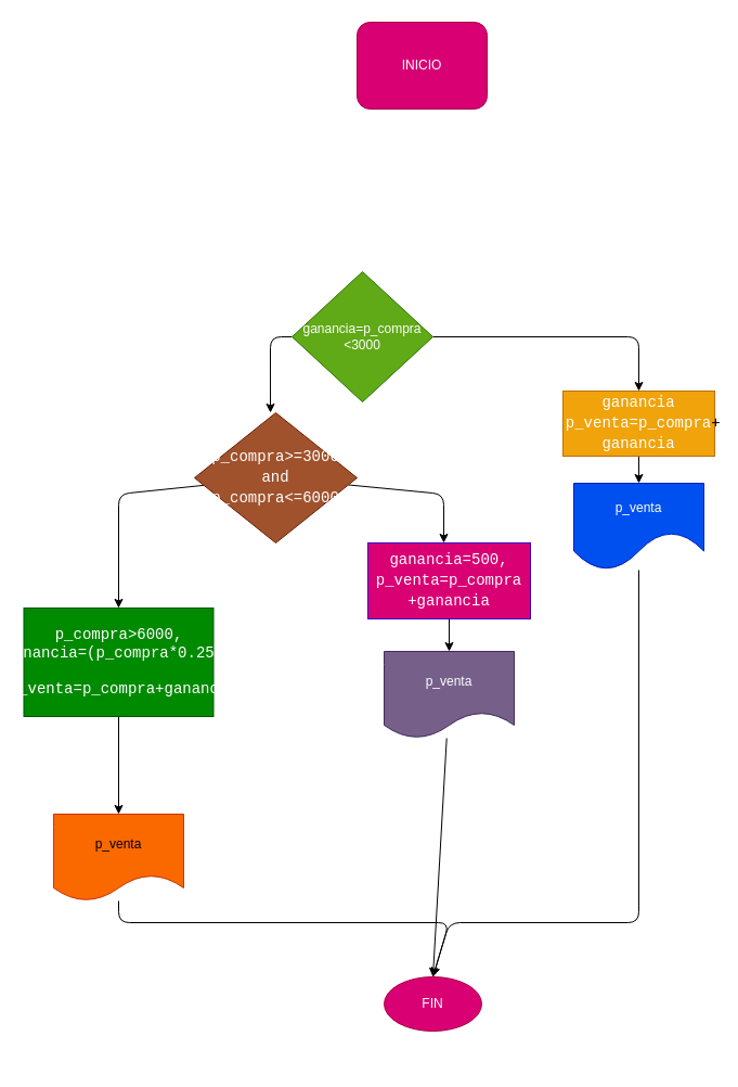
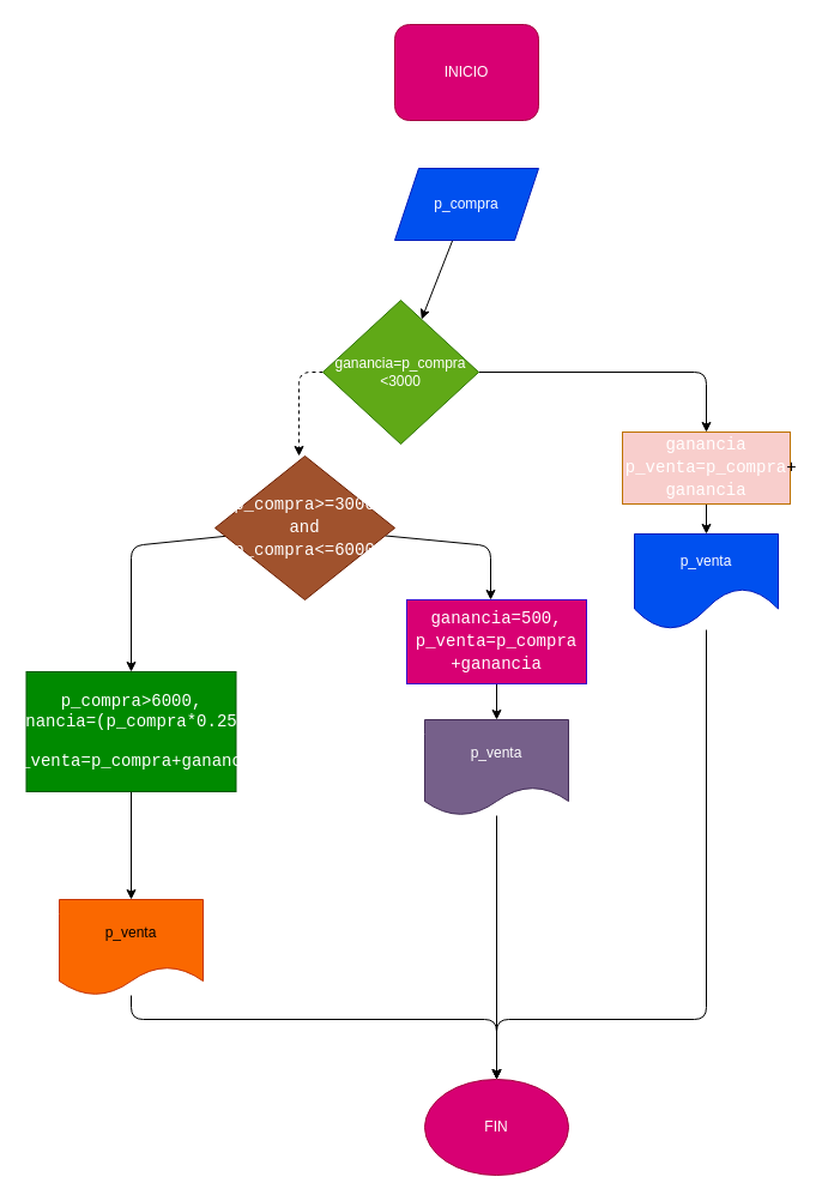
+ <mxCell id="4" value="p_compra" style="shape=parallelogram;perimeter=parallelogramPerimeter;whiteSpace=wrap;html=1;fixedSize=1;fillColor=#0050ef;fontColor=#ffffff;strokeColor=#001DBC;" parent="1" vertex="1"><mxGeometry x="328" y="140" width="120" height="60" as="geometry" /></mxCell>
+ <mxCell id="3" style="edgeStyle=none;html=1;" parent="1" source="4" target="7" edge="1"><mxGeometry relative="1" as="geometry" /></mxCell>
- <mxCell id="6" style="edgeStyle=none;html=1;entryX=0.467;entryY=0;entryDx=0;entryDy=0;entryPerimeter=0;fontColor=#FFFFFF;" edge="1" parent="1" source="7" target="14"><mxGeometry relative="1" as="geometry"><Array as="points"><mxPoint x="248" y="310" /></Array></mxGeometry></mxCell>
+ <mxCell id="6" style="edgeStyle=none;html=1;entryX=0.467;entryY=0;entryDx=0;entryDy=0;entryPerimeter=0;fontColor=#FFFFFF;dashed=1;" edge="1" parent="1" source="7" target="14"><mxGeometry relative="1" as="geometry"><Array as="points"><mxPoint x="248" y="310" /></Array></mxGeometry></mxCell>
- <mxCell id="11" value="&lt;div style=&quot;font-family: Consolas, &amp;quot;Courier New&amp;quot;, monospace; font-size: 14px; line-height: 19px;&quot;&gt;&lt;div style=&quot;&quot;&gt;&lt;font color=&quot;#ffffff&quot;&gt;ganancia&lt;/font&gt;&lt;/div&gt;&lt;div style=&quot;&quot;&gt;&lt;font color=&quot;#ffffff&quot;&gt;&amp;nbsp;p_venta=p_compra&lt;/font&gt;&lt;span style=&quot;background-color: initial;&quot;&gt;+&lt;/span&gt;&lt;/div&gt;&lt;div style=&quot;&quot;&gt;&lt;font color=&quot;#ffffff&quot;&gt;ganancia&lt;/font&gt;&lt;/div&gt;&lt;/div&gt;" style="rounded=0;whiteSpace=wrap;html=1;fillColor=#f0a30a;fontColor=#000000;strokeColor=#BD7000;" vertex="1" parent="1"><mxGeometry x="518" y="360" width="140" height="60" as="geometry" /></mxCell>
+ <mxCell id="11" value="&lt;div style=&quot;font-family: Consolas, &amp;quot;Courier New&amp;quot;, monospace; font-size: 14px; line-height: 19px;&quot;&gt;&lt;div style=&quot;&quot;&gt;&lt;font color=&quot;#ffffff&quot;&gt;ganancia&lt;/font&gt;&lt;/div&gt;&lt;div style=&quot;&quot;&gt;&lt;font color=&quot;#ffffff&quot;&gt;&amp;nbsp;p_venta=p_compra&lt;/font&gt;&lt;span style=&quot;background-color: initial;&quot;&gt;+&lt;/span&gt;&lt;/div&gt;&lt;div style=&quot;&quot;&gt;&lt;font color=&quot;#ffffff&quot;&gt;ganancia&lt;/font&gt;&lt;/div&gt;&lt;/div&gt;" style="rounded=0;whiteSpace=wrap;html=1;fillColor=#f8cecc;fontColor=#000000;strokeColor=#BD7000;" vertex="1" parent="1"><mxGeometry x="518" y="360" width="140" height="60" as="geometry" /></mxCell>
- <mxCell id="22" value="FIN" style="ellipse;whiteSpace=wrap;html=1;labelBackgroundColor=none;fontColor=#ffffff;fillColor=#d80073;strokeColor=#A50040;" vertex="1" parent="1"><mxGeometry x="353" y="900" width="90" height="50" as="geometry" /></mxCell>
+ <mxCell id="22" value="FIN" style="ellipse;whiteSpace=wrap;html=1;labelBackgroundColor=none;fontColor=#ffffff;fillColor=#d80073;strokeColor=#A50040;" vertex="1" parent="1"><mxGeometry x="353" y="900" width="120" height="80" as="geometry" /></mxCell>
